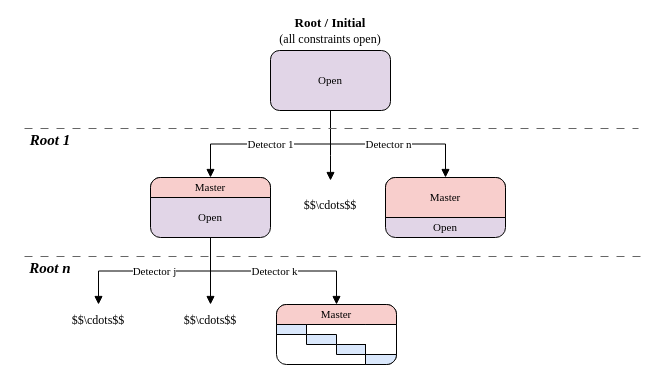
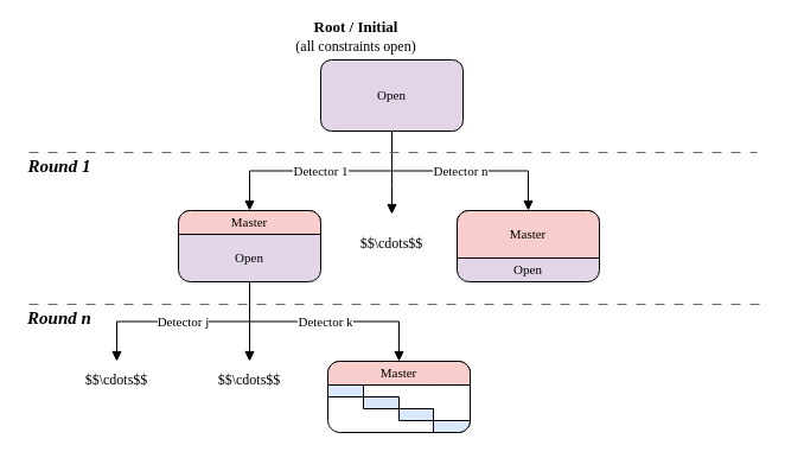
- <mxCell id="9" value="&lt;font style=&quot;font-size: 13px; font-weight: 700;&quot;&gt;Root / Initial&lt;/font&gt;&lt;div style=&quot;font-size: 13px; font-weight: 700;&quot;&gt;&lt;font style=&quot;font-weight: normal; font-size: 12px;&quot;&gt;(all constraints open)&lt;/font&gt;&lt;/div&gt;" style="text;html=1;align=center;verticalAlign=middle;whiteSpace=wrap;rounded=0;fontFamily=Times New Roman;" parent="1" vertex="1"><mxGeometry x="275" y="20" width="110" height="20" as="geometry" /></mxCell>
+ <mxCell id="9" value="&lt;font style=&quot;font-size: 13px; font-weight: 700;&quot;&gt;Root / Initial&lt;/font&gt;&lt;div style=&quot;font-size: 13px; font-weight: 700;&quot;&gt;&lt;font style=&quot;font-weight: normal; font-size: 12px;&quot;&gt;(all constraints open)&lt;/font&gt;&lt;/div&gt;" style="text;html=1;align=center;verticalAlign=middle;whiteSpace=wrap;rounded=0;fontFamily=Times New Roman;" parent="1" vertex="1"><mxGeometry x="245" y="20" width="110" height="20" as="geometry" /></mxCell>
- <mxCell id="25" value="Root 1" style="text;html=1;align=center;verticalAlign=middle;whiteSpace=wrap;rounded=0;fontFamily=Times New Roman;fontSize=15;fontStyle=3" vertex="1" parent="1"><mxGeometry x="20" y="124" width="60" height="30" as="geometry" /></mxCell>
+ <mxCell id="25" value="Round 1" style="text;html=1;align=center;verticalAlign=middle;whiteSpace=wrap;rounded=0;fontFamily=Times New Roman;fontSize=15;fontStyle=3" vertex="1" parent="1"><mxGeometry x="20" y="124" width="60" height="30" as="geometry" /></mxCell>
- <mxCell id="26" value="Root n" style="text;html=1;align=center;verticalAlign=middle;whiteSpace=wrap;rounded=0;fontFamily=Times New Roman;fontSize=15;fontStyle=3" vertex="1" parent="1"><mxGeometry x="20" y="252" width="60" height="30" as="geometry" /></mxCell>
+ <mxCell id="26" value="Round n" style="text;html=1;align=center;verticalAlign=middle;whiteSpace=wrap;rounded=0;fontFamily=Times New Roman;fontSize=15;fontStyle=3" vertex="1" parent="1"><mxGeometry x="20" y="252" width="60" height="30" as="geometry" /></mxCell>
